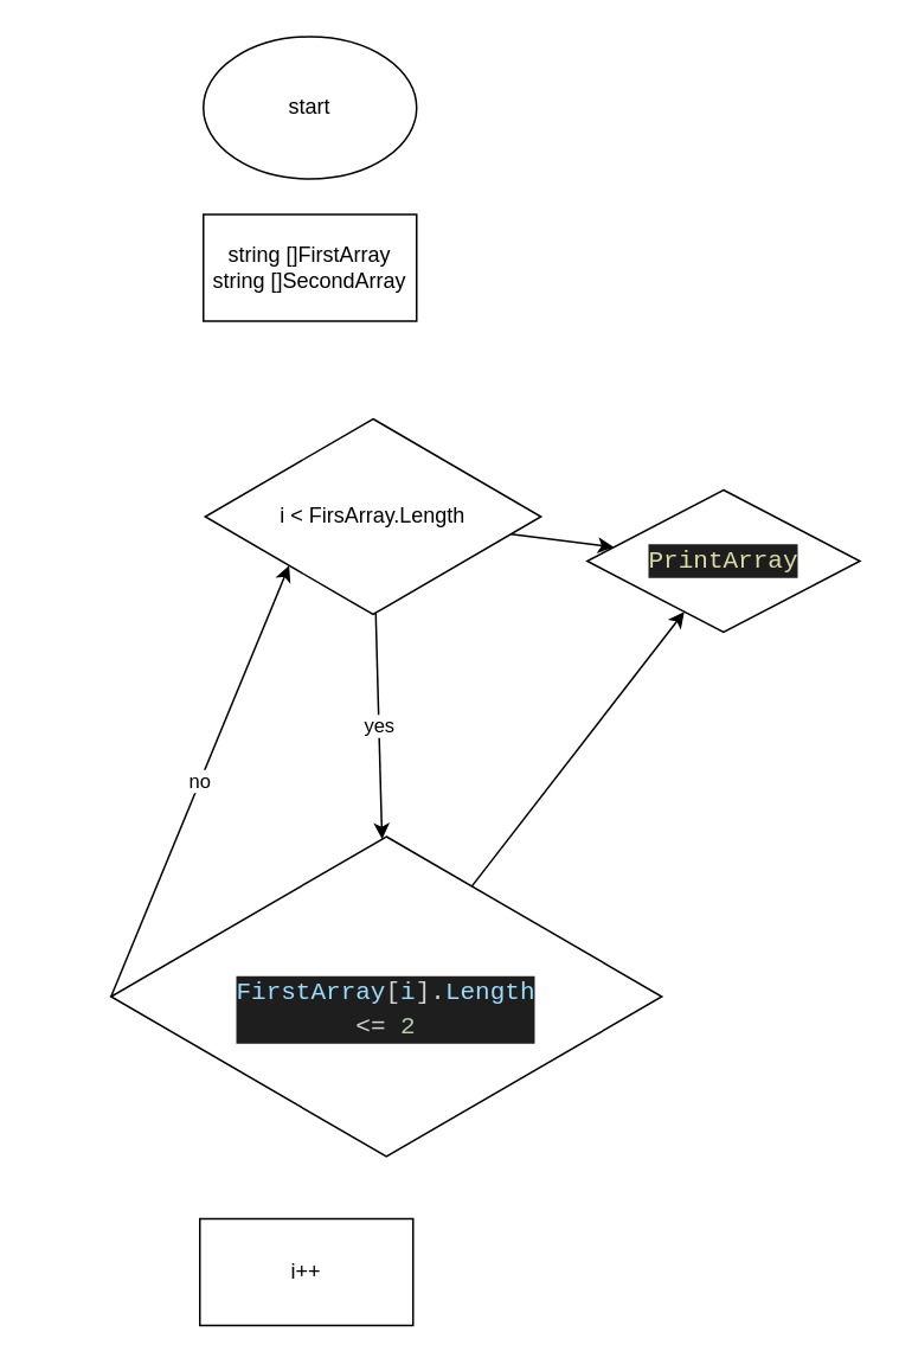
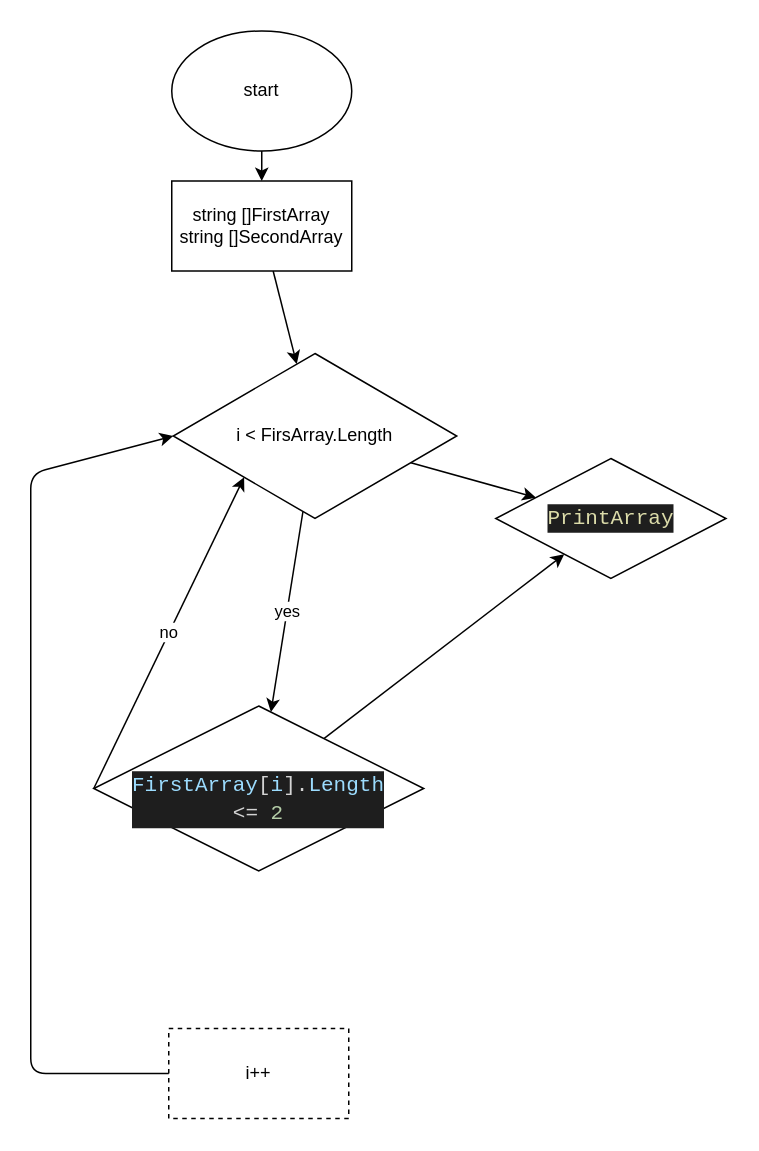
+ <mxCell id="2" value="" style="edgeStyle=none;html=1;" edge="1" parent="1" source="3" target="5"><mxGeometry relative="1" as="geometry" /></mxCell>
+ <mxCell id="4" value="" style="edgeStyle=none;html=1;" edge="1" parent="1" source="5" target="8"><mxGeometry relative="1" as="geometry" /></mxCell>
- <mxCell id="14" value="&lt;div style=&quot;color: rgb(212 , 212 , 212) ; background-color: rgb(30 , 30 , 30) ; font-family: &amp;#34;consolas&amp;#34; , &amp;#34;courier new&amp;#34; , monospace ; font-size: 14px ; line-height: 19px&quot;&gt;&lt;span style=&quot;color: #dcdcaa&quot;&gt;PrintArray&lt;/span&gt;&lt;/div&gt;" style="rhombus;whiteSpace=wrap;html=1;" vertex="1" parent="1"><mxGeometry x="330" y="275" width="153.5" height="80" as="geometry" /></mxCell>
+ <mxCell id="14" value="&lt;div style=&quot;color: rgb(212 , 212 , 212) ; background-color: rgb(30 , 30 , 30) ; font-family: &amp;#34;consolas&amp;#34; , &amp;#34;courier new&amp;#34; , monospace ; font-size: 14px ; line-height: 19px&quot;&gt;&lt;span style=&quot;color: #dcdcaa&quot;&gt;PrintArray&lt;/span&gt;&lt;/div&gt;" style="rhombus;whiteSpace=wrap;html=1;" vertex="1" parent="1"><mxGeometry x="330" y="305" width="153.5" height="80" as="geometry" /></mxCell>
+ <mxCell id="12" value="" style="endArrow=classic;html=1;exitX=0;exitY=0.5;exitDx=0;exitDy=0;entryX=0;entryY=0.5;entryDx=0;entryDy=0;" edge="1" parent="1" source="11" target="8"><mxGeometry width="50" height="50" relative="1" as="geometry"><mxPoint x="340" y="640" as="sourcePoint" /><mxPoint x="-60" y="715" as="targetPoint" /><Array as="points"><mxPoint x="20" y="715" /><mxPoint x="20" y="315" /></Array></mxGeometry></mxCell>
- <mxCell id="10" value="&lt;br&gt;&lt;br&gt;&lt;div style=&quot;color: rgb(212 , 212 , 212) ; background-color: rgb(30 , 30 , 30) ; font-family: &amp;#34;consolas&amp;#34; , &amp;#34;courier new&amp;#34; , monospace ; font-weight: normal ; font-size: 14px ; line-height: 19px&quot;&gt;&lt;div&gt;&lt;span style=&quot;color: #9cdcfe&quot;&gt;FirstArray&lt;/span&gt;&lt;span style=&quot;color: #d4d4d4&quot;&gt;[&lt;/span&gt;&lt;span style=&quot;color: #9cdcfe&quot;&gt;i&lt;/span&gt;&lt;span style=&quot;color: #d4d4d4&quot;&gt;]&lt;/span&gt;&lt;span style=&quot;color: #d4d4d4&quot;&gt;.&lt;/span&gt;&lt;span style=&quot;color: #9cdcfe&quot;&gt;Length&lt;/span&gt;&lt;/div&gt;&lt;div&gt;&lt;span style=&quot;color: #d4d4d4&quot;&gt; &lt;/span&gt;&lt;span style=&quot;color: #d4d4d4&quot;&gt;&amp;lt;=&lt;/span&gt;&lt;span style=&quot;color: #d4d4d4&quot;&gt; &lt;/span&gt;&lt;span style=&quot;color: #b5cea8&quot;&gt;2&lt;/span&gt;&lt;/div&gt;&lt;/div&gt;&lt;br&gt;" style="rhombus;whiteSpace=wrap;html=1;" vertex="1" parent="1"><mxGeometry x="62" y="470" width="310" height="180" as="geometry" /></mxCell>
+ <mxCell id="10" value="&lt;br&gt;&lt;br&gt;&lt;div style=&quot;color: rgb(212 , 212 , 212) ; background-color: rgb(30 , 30 , 30) ; font-family: &amp;#34;consolas&amp;#34; , &amp;#34;courier new&amp;#34; , monospace ; font-weight: normal ; font-size: 14px ; line-height: 19px&quot;&gt;&lt;div&gt;&lt;span style=&quot;color: #9cdcfe&quot;&gt;FirstArray&lt;/span&gt;&lt;span style=&quot;color: #d4d4d4&quot;&gt;[&lt;/span&gt;&lt;span style=&quot;color: #9cdcfe&quot;&gt;i&lt;/span&gt;&lt;span style=&quot;color: #d4d4d4&quot;&gt;]&lt;/span&gt;&lt;span style=&quot;color: #d4d4d4&quot;&gt;.&lt;/span&gt;&lt;span style=&quot;color: #9cdcfe&quot;&gt;Length&lt;/span&gt;&lt;/div&gt;&lt;div&gt;&lt;span style=&quot;color: #d4d4d4&quot;&gt; &lt;/span&gt;&lt;span style=&quot;color: #d4d4d4&quot;&gt;&amp;lt;=&lt;/span&gt;&lt;span style=&quot;color: #d4d4d4&quot;&gt; &lt;/span&gt;&lt;span style=&quot;color: #b5cea8&quot;&gt;2&lt;/span&gt;&lt;/div&gt;&lt;/div&gt;&lt;br&gt;" style="rhombus;whiteSpace=wrap;html=1;" vertex="1" parent="1"><mxGeometry x="62" y="470" width="220" height="110" as="geometry" /></mxCell>
- <mxCell id="11" value="i++" style="whiteSpace=wrap;html=1;" vertex="1" parent="1"><mxGeometry x="112" y="685" width="120" height="60" as="geometry" /></mxCell>
+ <mxCell id="11" value="i++" style="whiteSpace=wrap;html=1;dashed=1;" vertex="1" parent="1"><mxGeometry x="112" y="685" width="120" height="60" as="geometry" /></mxCell>
